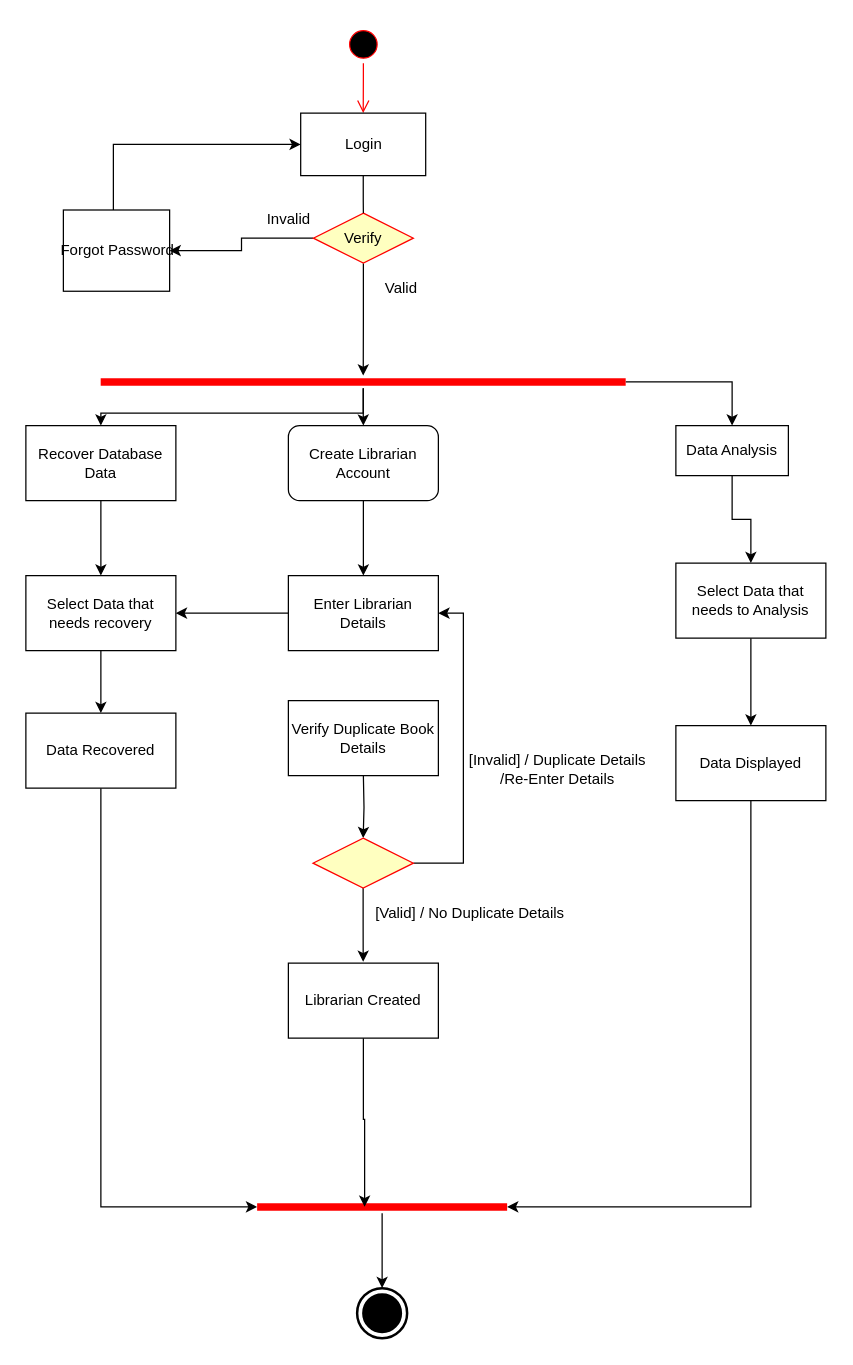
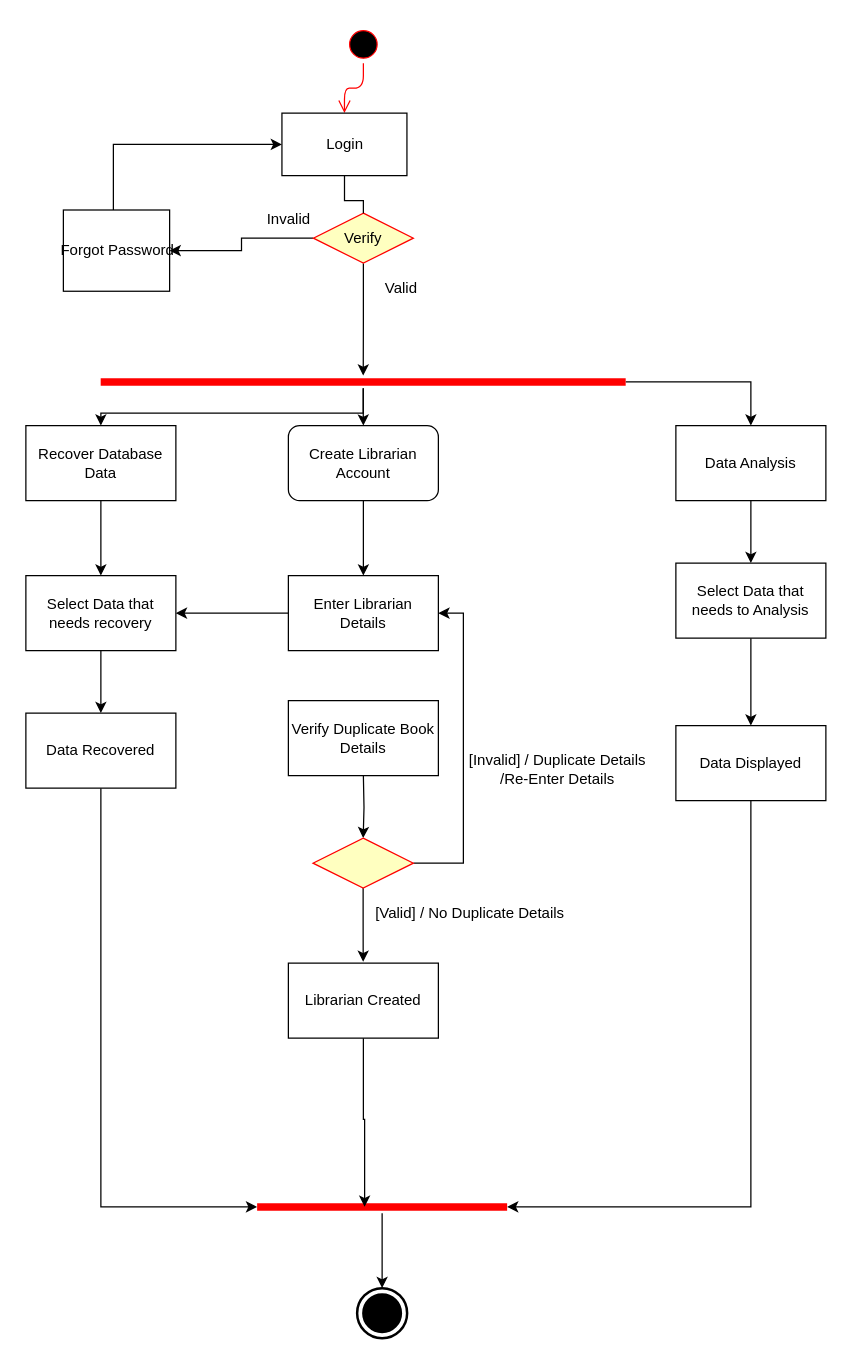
- <mxCell id="8" value="Login" style="html=1;dashed=0;whitespace=wrap;" vertex="1" parent="1"><mxGeometry x="239.85" y="90" width="100" height="50" as="geometry" /></mxCell>
+ <mxCell id="8" value="Login" style="html=1;dashed=0;whitespace=wrap;" vertex="1" parent="1"><mxGeometry x="224.85" y="90" width="100" height="50" as="geometry" /></mxCell>
- <mxCell id="30" value="Data Analysis" style="rounded=0;whiteSpace=wrap;html=1;" vertex="1" parent="1"><mxGeometry x="540" y="340" width="90" height="40" as="geometry" /></mxCell>
+ <mxCell id="30" value="Data Analysis" style="rounded=0;whiteSpace=wrap;html=1;" vertex="1" parent="1"><mxGeometry x="540" y="340" width="120" height="60" as="geometry" /></mxCell>
